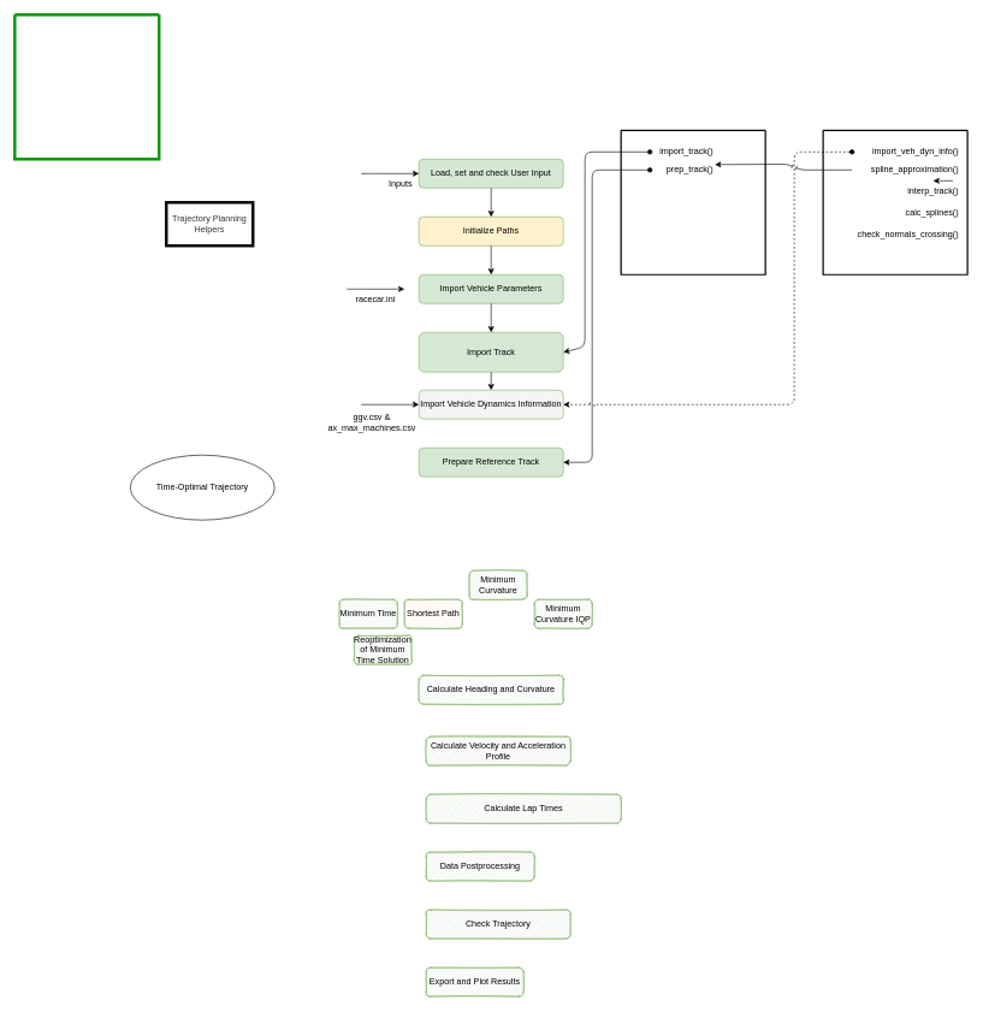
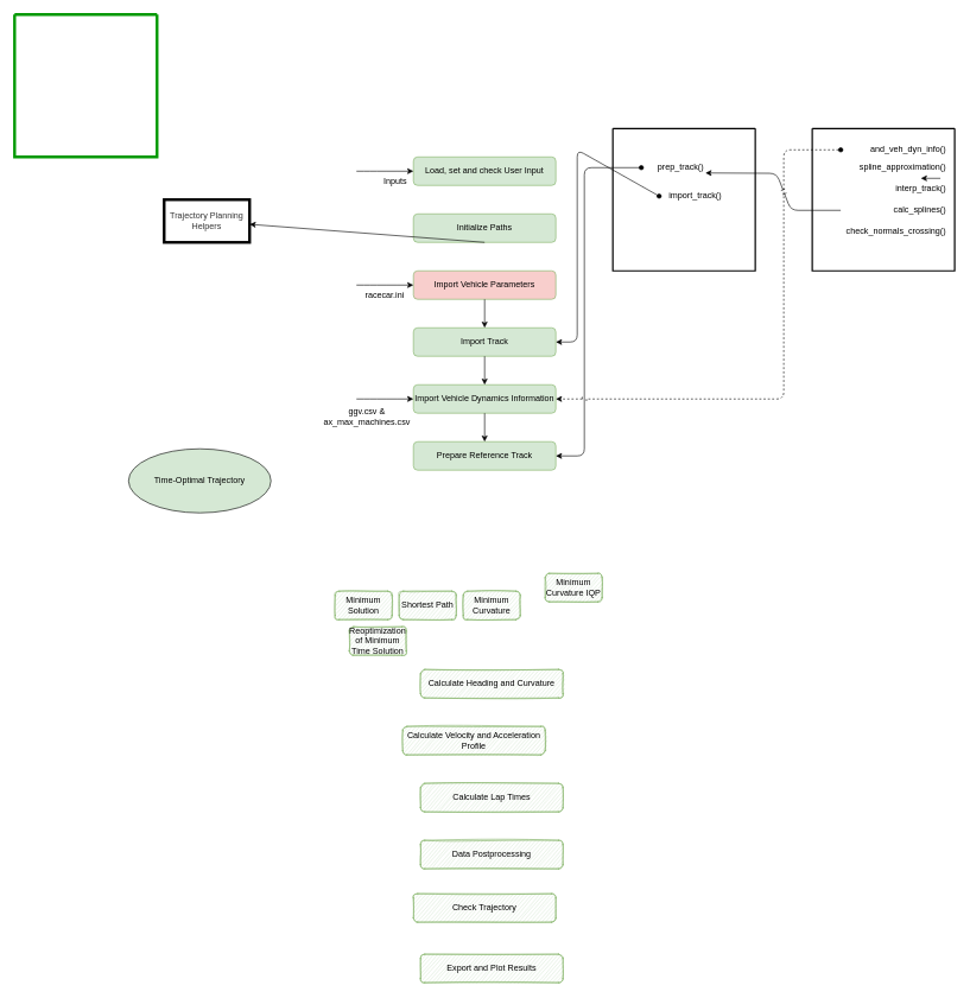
- <mxCell id="33" value="import_track()" style="text;html=1;strokeColor=none;fillColor=none;align=right;verticalAlign=middle;whiteSpace=wrap;rounded=0;sketch=0;fillStyle=solid;fontFamily=Helvetica;" parent="32" vertex="1"><mxGeometry x="40" y="20" width="90" height="20" as="geometry" /></mxCell>
+ <mxCell id="33" value="import_track()" style="text;html=1;strokeColor=none;fillColor=none;align=right;verticalAlign=middle;whiteSpace=wrap;rounded=0;sketch=0;fillStyle=solid;fontFamily=Helvetica;" parent="32" vertex="1"><mxGeometry x="65" y="85" width="90" height="20" as="geometry" /></mxCell>
- <mxCell id="38" value="&lt;span style=&quot;text-align: center;&quot;&gt;import_veh_dyn_info()&lt;/span&gt;" style="text;html=1;strokeColor=none;fillColor=none;align=right;verticalAlign=middle;whiteSpace=wrap;rounded=0;sketch=0;fillStyle=solid;fontFamily=Helvetica;" vertex="1" parent="37"><mxGeometry x="40" y="20" width="150" height="20" as="geometry" /></mxCell>
+ <mxCell id="38" value="&lt;span style=&quot;text-align: center;&quot;&gt;and_veh_dyn_info()&lt;/span&gt;" style="text;html=1;strokeColor=none;fillColor=none;align=right;verticalAlign=middle;whiteSpace=wrap;rounded=0;sketch=0;fillStyle=solid;fontFamily=Helvetica;" vertex="1" parent="37"><mxGeometry x="40" y="20" width="150" height="20" as="geometry" /></mxCell>
- <mxCell id="45" value="" style="endArrow=classic;html=1;rounded=1;strokeColor=#000000;strokeWidth=1;jumpStyle=line;jumpSize=6;entryX=1;entryY=0.25;entryDx=0;entryDy=0;exitX=0;exitY=0.5;exitDx=0;exitDy=0;" edge="1" parent="1" source="39" target="34"><mxGeometry width="50" height="50" relative="1" as="geometry"><mxPoint x="1180" y="500" as="sourcePoint" /><mxPoint x="1230" y="450" as="targetPoint" /><Array as="points"><mxPoint x="1110" y="235" /><mxPoint x="1090" y="227" /></Array></mxGeometry></mxCell>
+ <mxCell id="46" value="" style="endArrow=classic;html=1;rounded=1;strokeColor=#000000;strokeWidth=1;jumpStyle=line;jumpSize=6;entryX=1;entryY=0.75;entryDx=0;entryDy=0;exitX=0;exitY=0.5;exitDx=0;exitDy=0;" edge="1" parent="1" source="41" target="34"><mxGeometry width="50" height="50" relative="1" as="geometry"><mxPoint x="1160" y="470" as="sourcePoint" /><mxPoint x="1210" y="420" as="targetPoint" /><Array as="points"><mxPoint x="1110" y="295" /><mxPoint x="1090" y="243" /></Array></mxGeometry></mxCell>
- <mxCell id="24" value="" style="endArrow=classic;html=1;rounded=0;strokeColor=#000000;strokeWidth=1;entryX=0.5;entryY=0;entryDx=0;entryDy=0;exitX=0.5;exitY=1;exitDx=0;exitDy=0;" edge="1" parent="1" source="2" target="3"><mxGeometry width="50" height="50" relative="1" as="geometry"><mxPoint x="380" y="410" as="sourcePoint" /><mxPoint x="430" y="360" as="targetPoint" /></mxGeometry></mxCell>
- <mxCell id="3" value="Initialize Paths" style="rounded=1;whiteSpace=wrap;html=1;fillColor=#fff2cc;strokeColor=#82b366;sketch=0;" parent="1" vertex="1"><mxGeometry x="580" y="300" width="200" height="40" as="geometry" /></mxCell>
+ <mxCell id="3" value="Initialize Paths" style="rounded=1;whiteSpace=wrap;html=1;fillColor=#d5e8d4;strokeColor=#82b366;sketch=0;" parent="1" vertex="1"><mxGeometry x="580" y="300" width="200" height="40" as="geometry" /></mxCell>
- <mxCell id="25" value="" style="endArrow=classic;html=1;rounded=0;strokeColor=#000000;strokeWidth=1;entryX=0.5;entryY=0;entryDx=0;entryDy=0;exitX=0.5;exitY=1;exitDx=0;exitDy=0;" edge="1" parent="1" source="3" target="19"><mxGeometry width="50" height="50" relative="1" as="geometry"><mxPoint x="690" y="270" as="sourcePoint" /><mxPoint x="690" y="310" as="targetPoint" /></mxGeometry></mxCell>
+ <mxCell id="25" value="" style="endArrow=classic;html=1;rounded=0;strokeColor=#000000;strokeWidth=1;exitX=0.5;exitY=1;exitDx=0;exitDy=0;" edge="1" parent="1" source="3" target="23"><mxGeometry width="50" height="50" relative="1" as="geometry"><mxPoint x="690" y="270" as="sourcePoint" /><mxPoint x="690" y="310" as="targetPoint" /></mxGeometry></mxCell>
- <mxCell id="19" value="Import Vehicle Parameters" style="rounded=1;whiteSpace=wrap;html=1;fillColor=#d5e8d4;strokeColor=#82b366;sketch=0;" vertex="1" parent="1"><mxGeometry x="580" y="380" width="200" height="40" as="geometry" /></mxCell>
+ <mxCell id="19" value="Import Vehicle Parameters" style="rounded=1;whiteSpace=wrap;html=1;fillColor=#f8cecc;strokeColor=#82b366;sketch=0;" vertex="1" parent="1"><mxGeometry x="580" y="380" width="200" height="40" as="geometry" /></mxCell>
- <mxCell id="20" value="racecar.ini" style="text;html=1;strokeColor=none;fillColor=none;align=center;verticalAlign=middle;whiteSpace=wrap;rounded=0;sketch=0;fillStyle=solid;fontFamily=Helvetica;" vertex="1" parent="1"><mxGeometry x="480" y="400" width="80" height="30" as="geometry" /></mxCell>
+ <mxCell id="20" value="racecar.ini" style="text;html=1;strokeColor=none;fillColor=none;align=center;verticalAlign=middle;whiteSpace=wrap;rounded=0;sketch=0;fillStyle=solid;fontFamily=Helvetica;" vertex="1" parent="1"><mxGeometry x="500" y="400" width="80" height="30" as="geometry" /></mxCell>
- <mxCell id="21" value="Import Track" style="rounded=1;whiteSpace=wrap;html=1;fillColor=#d5e8d4;strokeColor=#82b366;sketch=0;" vertex="1" parent="1"><mxGeometry x="580" y="460" width="200" height="55" as="geometry" /></mxCell>
+ <mxCell id="21" value="Import Track" style="rounded=1;whiteSpace=wrap;html=1;fillColor=#d5e8d4;strokeColor=#82b366;sketch=0;" vertex="1" parent="1"><mxGeometry x="580" y="460" width="200" height="40" as="geometry" /></mxCell>
- <mxCell id="4" value="Import Vehicle Dynamics Information" style="rounded=1;whiteSpace=wrap;html=1;fillColor=#f5f5f5;strokeColor=#82b366;sketch=0;" parent="1" vertex="1"><mxGeometry x="580" y="540" width="200" height="40" as="geometry" /></mxCell>
+ <mxCell id="4" value="Import Vehicle Dynamics Information" style="rounded=1;whiteSpace=wrap;html=1;fillColor=#d5e8d4;strokeColor=#82b366;sketch=0;" parent="1" vertex="1"><mxGeometry x="580" y="540" width="200" height="40" as="geometry" /></mxCell>
+ <mxCell id="28" value="" style="endArrow=classic;html=1;rounded=0;strokeColor=#000000;strokeWidth=1;entryX=0.5;entryY=0;entryDx=0;entryDy=0;exitX=0.5;exitY=1;exitDx=0;exitDy=0;" edge="1" parent="1" source="4" target="5"><mxGeometry width="50" height="50" relative="1" as="geometry"><mxPoint x="690" y="510" as="sourcePoint" /><mxPoint x="690" y="550" as="targetPoint" /></mxGeometry></mxCell>
- <mxCell id="10" value="Time-Optimal Trajectory" style="ellipse;whiteSpace=wrap;html=1;sketch=0;" parent="1" vertex="1"><mxGeometry x="180" y="630" width="200" height="90" as="geometry" /></mxCell>
+ <mxCell id="10" value="Time-Optimal Trajectory" style="ellipse;whiteSpace=wrap;html=1;sketch=0;fillColor=#d5e8d4;" parent="1" vertex="1"><mxGeometry x="180" y="630" width="200" height="90" as="geometry" /></mxCell>
- <mxCell id="7" value="Minimum Curvature" style="rounded=1;whiteSpace=wrap;html=1;fillColor=#d5e8d4;strokeColor=#82b366;sketch=1;" parent="1" vertex="1"><mxGeometry x="650" y="790" width="80" height="40" as="geometry" /></mxCell>
+ <mxCell id="7" value="Minimum Curvature" style="rounded=1;whiteSpace=wrap;html=1;fillColor=#d5e8d4;strokeColor=#82b366;sketch=1;" parent="1" vertex="1"><mxGeometry x="650" y="830" width="80" height="40" as="geometry" /></mxCell>
- <mxCell id="9" value="Minimum Time" style="rounded=1;whiteSpace=wrap;html=1;fillColor=#d5e8d4;strokeColor=#82b366;sketch=1;" parent="1" vertex="1"><mxGeometry x="470" y="830" width="80" height="40" as="geometry" /></mxCell>
+ <mxCell id="9" value="Minimum Solution" style="rounded=1;whiteSpace=wrap;html=1;fillColor=#d5e8d4;strokeColor=#82b366;sketch=1;" parent="1" vertex="1"><mxGeometry x="470" y="830" width="80" height="40" as="geometry" /></mxCell>
- <mxCell id="6" value="Shortest Path" style="rounded=1;whiteSpace=wrap;html=1;fillColor=#ffe6cc;strokeColor=#82b366;sketch=1;" parent="1" vertex="1"><mxGeometry x="560" y="830" width="80" height="40" as="geometry" /></mxCell>
+ <mxCell id="6" value="Shortest Path" style="rounded=1;whiteSpace=wrap;html=1;fillColor=#d5e8d4;strokeColor=#82b366;sketch=1;" parent="1" vertex="1"><mxGeometry x="560" y="830" width="80" height="40" as="geometry" /></mxCell>
- <mxCell id="8" value="Minimum Curvature IQP" style="rounded=1;whiteSpace=wrap;html=1;fillColor=#d5e8d4;strokeColor=#82b366;sketch=1;" parent="1" vertex="1"><mxGeometry x="740" y="830" width="80" height="40" as="geometry" /></mxCell>
+ <mxCell id="8" value="Minimum Curvature IQP" style="rounded=1;whiteSpace=wrap;html=1;fillColor=#d5e8d4;strokeColor=#82b366;sketch=1;" parent="1" vertex="1"><mxGeometry x="765" y="805" width="80" height="40" as="geometry" /></mxCell>
- <mxCell id="12" value="Calculate Heading and Curvature" style="rounded=1;whiteSpace=wrap;html=1;fillColor=#d5e8d4;strokeColor=#82b366;sketch=1;" parent="1" vertex="1"><mxGeometry x="580" y="935" width="200" height="40" as="geometry" /></mxCell>
+ <mxCell id="12" value="Calculate Heading and Curvature" style="rounded=1;whiteSpace=wrap;html=1;fillColor=#d5e8d4;strokeColor=#82b366;sketch=1;" parent="1" vertex="1"><mxGeometry x="590" y="940" width="200" height="40" as="geometry" /></mxCell>
- <mxCell id="13" value="Calculate Velocity and Acceleration Profile" style="rounded=1;whiteSpace=wrap;html=1;fillColor=#d5e8d4;strokeColor=#82b366;sketch=1;" parent="1" vertex="1"><mxGeometry x="590" y="1020" width="200" height="40" as="geometry" /></mxCell>
+ <mxCell id="13" value="Calculate Velocity and Acceleration Profile" style="rounded=1;whiteSpace=wrap;html=1;fillColor=#d5e8d4;strokeColor=#82b366;sketch=1;" parent="1" vertex="1"><mxGeometry x="565" y="1020" width="200" height="40" as="geometry" /></mxCell>
- <mxCell id="14" value="Calculate Lap Times" style="rounded=1;whiteSpace=wrap;html=1;fillColor=#d5e8d4;strokeColor=#82b366;sketch=1;" parent="1" vertex="1"><mxGeometry x="590" y="1100" width="270" height="40" as="geometry" /></mxCell>
+ <mxCell id="14" value="Calculate Lap Times" style="rounded=1;whiteSpace=wrap;html=1;fillColor=#d5e8d4;strokeColor=#82b366;sketch=1;" parent="1" vertex="1"><mxGeometry x="590" y="1100" width="200" height="40" as="geometry" /></mxCell>
- <mxCell id="15" value="Data Postprocessing" style="rounded=1;whiteSpace=wrap;html=1;fillColor=#d5e8d4;strokeColor=#82b366;sketch=1;" parent="1" vertex="1"><mxGeometry x="590" y="1180" width="150" height="40" as="geometry" /></mxCell>
+ <mxCell id="15" value="Data Postprocessing" style="rounded=1;whiteSpace=wrap;html=1;fillColor=#d5e8d4;strokeColor=#82b366;sketch=1;" parent="1" vertex="1"><mxGeometry x="590" y="1180" width="200" height="40" as="geometry" /></mxCell>
- <mxCell id="16" value="Check Trajectory" style="rounded=1;whiteSpace=wrap;html=1;fillColor=#d5e8d4;strokeColor=#82b366;sketch=1;" parent="1" vertex="1"><mxGeometry x="590" y="1260" width="200" height="40" as="geometry" /></mxCell>
+ <mxCell id="16" value="Check Trajectory" style="rounded=1;whiteSpace=wrap;html=1;fillColor=#d5e8d4;strokeColor=#82b366;sketch=1;" parent="1" vertex="1"><mxGeometry x="580" y="1255" width="200" height="40" as="geometry" /></mxCell>
- <mxCell id="17" value="Export and Plot Results" style="rounded=1;whiteSpace=wrap;html=1;fillColor=#d5e8d4;strokeColor=#82b366;sketch=1;" parent="1" vertex="1"><mxGeometry x="590" y="1340" width="135" height="40" as="geometry" /></mxCell>
+ <mxCell id="17" value="Export and Plot Results" style="rounded=1;whiteSpace=wrap;html=1;fillColor=#d5e8d4;strokeColor=#82b366;sketch=1;" parent="1" vertex="1"><mxGeometry x="590" y="1340" width="200" height="40" as="geometry" /></mxCell>
